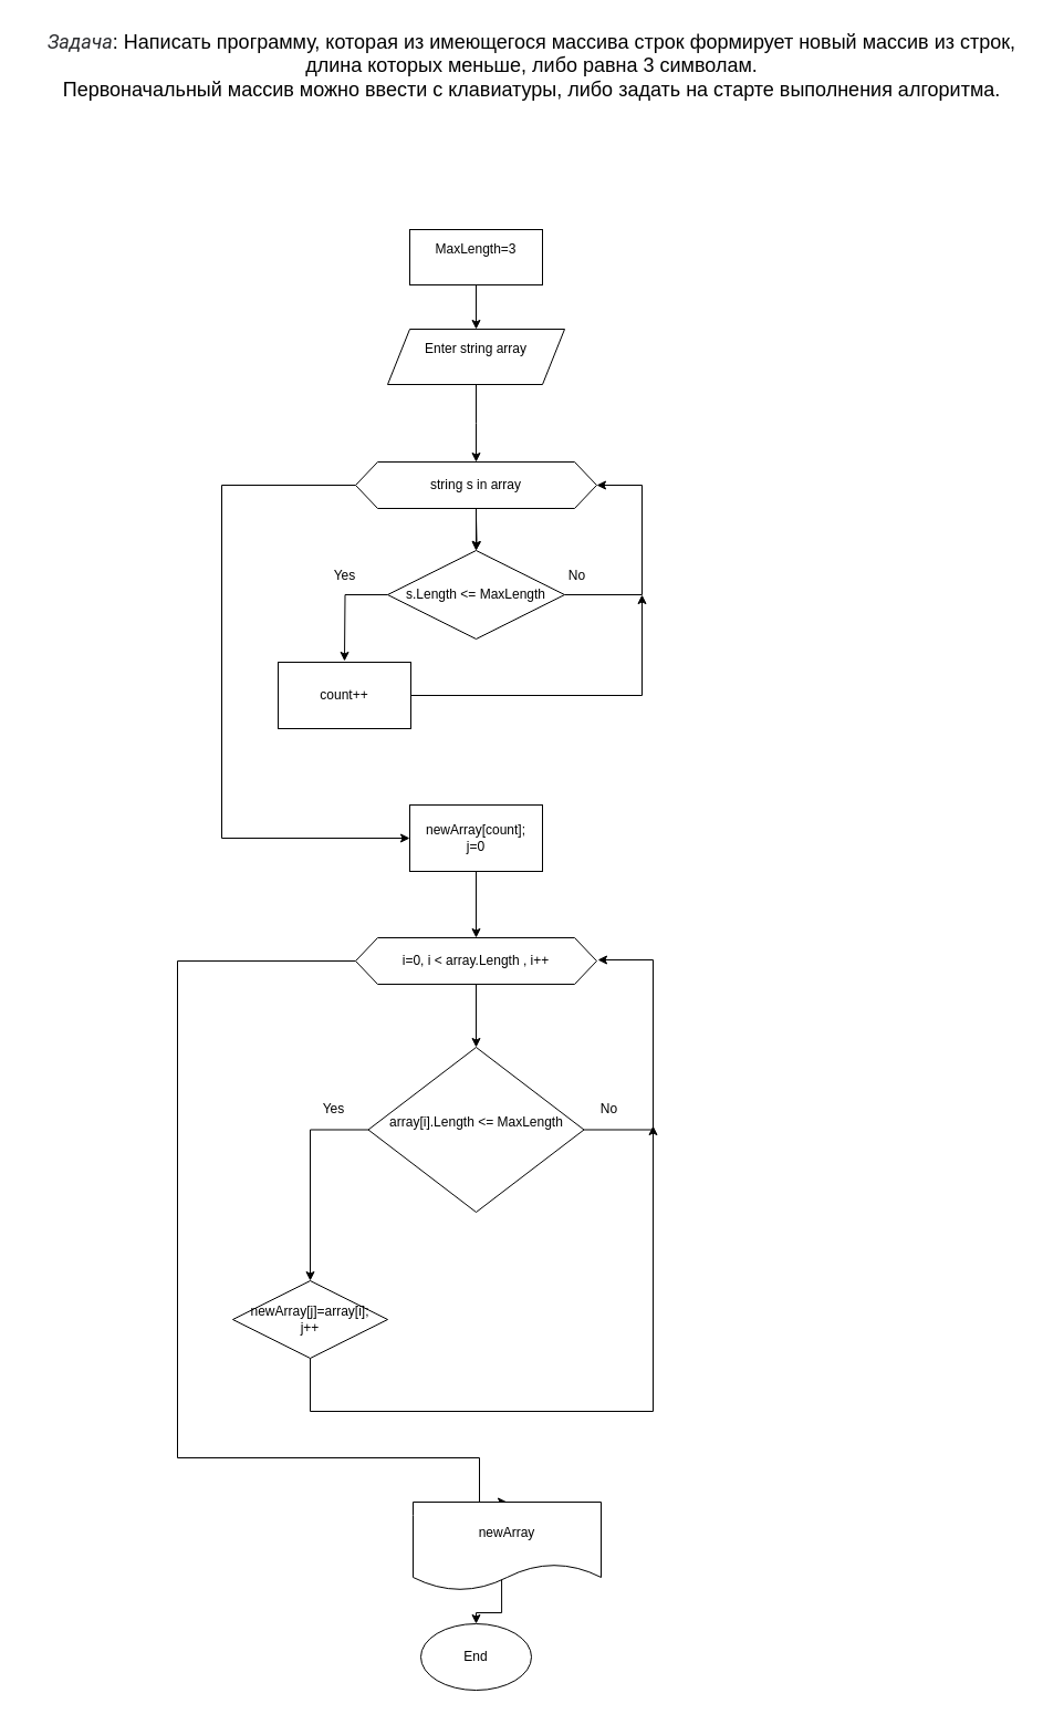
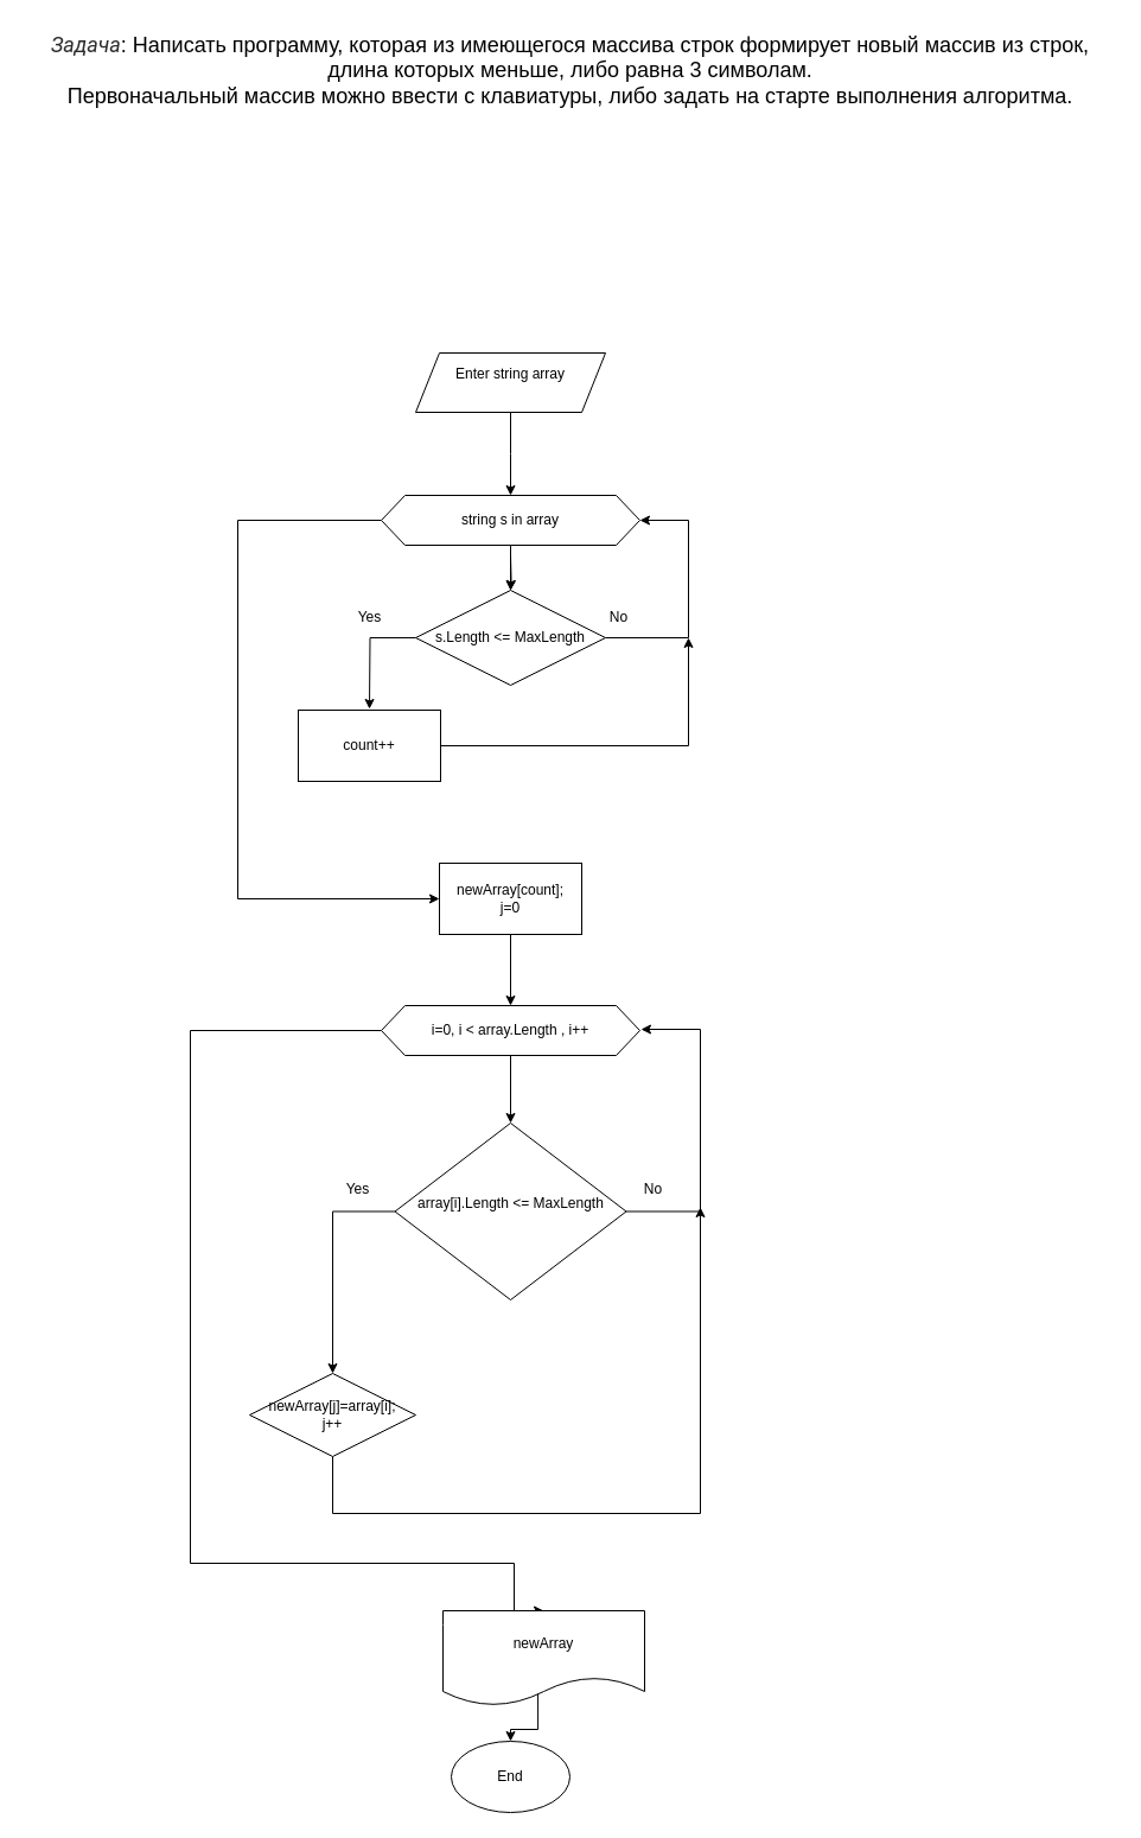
- <mxCell id="4" value="MaxLength=3&lt;div&gt;&lt;br/&gt;&lt;/div&gt;" style="whiteSpace=wrap;html=1;" vertex="1" parent="1"><mxGeometry x="370" y="207" width="120" height="50" as="geometry" /></mxCell>
- <mxCell id="3" value="" style="edgeStyle=orthogonalEdgeStyle;rounded=0;orthogonalLoop=1;jettySize=auto;html=1;" edge="1" parent="1" source="4" target="17"><mxGeometry relative="1" as="geometry" /></mxCell>
